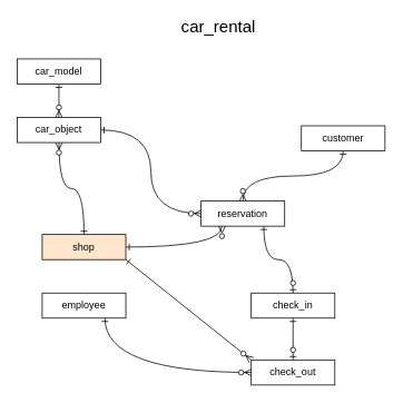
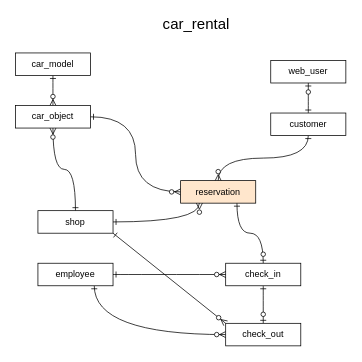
+ <mxCell id="20" value="web_user" style="rounded=0;whiteSpace=wrap;html=1;strokeColor=#000000;" parent="1" vertex="1"><mxGeometry x="360" y="80" width="100" height="30" as="geometry" /></mxCell>
+ <mxCell id="21" value="" style="endArrow=ERzeroToOne;html=1;entryX=0.5;entryY=1;entryDx=0;entryDy=0;exitX=0.5;exitY=0;exitDx=0;exitDy=0;rounded=1;startArrow=ERone;startFill=0;endFill=1;edgeStyle=orthogonalEdgeStyle;curved=1;" parent="1" source="6" target="20" edge="1"><mxGeometry width="50" height="50" relative="1" as="geometry"><mxPoint x="397" y="130" as="sourcePoint" /><mxPoint x="437" y="100" as="targetPoint" /></mxGeometry></mxCell>
- <mxCell id="5" value="reservation" style="rounded=0;whiteSpace=wrap;html=1;" parent="1" vertex="1"><mxGeometry x="240" y="240" width="100" height="30" as="geometry" /></mxCell>
+ <mxCell id="5" value="reservation" style="rounded=0;whiteSpace=wrap;html=1;fillColor=#ffe6cc;" parent="1" vertex="1"><mxGeometry x="240" y="240" width="100" height="30" as="geometry" /></mxCell>
- <mxCell id="14" value="shop" style="rounded=0;whiteSpace=wrap;html=1;fillColor=#ffe6cc;" parent="1" vertex="1"><mxGeometry x="50" y="280" width="100" height="30" as="geometry" /></mxCell>
+ <mxCell id="14" value="shop" style="rounded=0;whiteSpace=wrap;html=1;" parent="1" vertex="1"><mxGeometry x="50" y="280" width="100" height="30" as="geometry" /></mxCell>
+ <mxCell id="15" style="edgeStyle=orthogonalEdgeStyle;curved=1;rounded=1;orthogonalLoop=1;jettySize=auto;html=1;exitX=1;exitY=0.5;exitDx=0;exitDy=0;entryX=0;entryY=0.5;entryDx=0;entryDy=0;startArrow=ERone;startFill=0;endArrow=ERzeroToMany;endFill=1;" parent="1" source="16" target="8" edge="1"><mxGeometry relative="1" as="geometry" /></mxCell>
